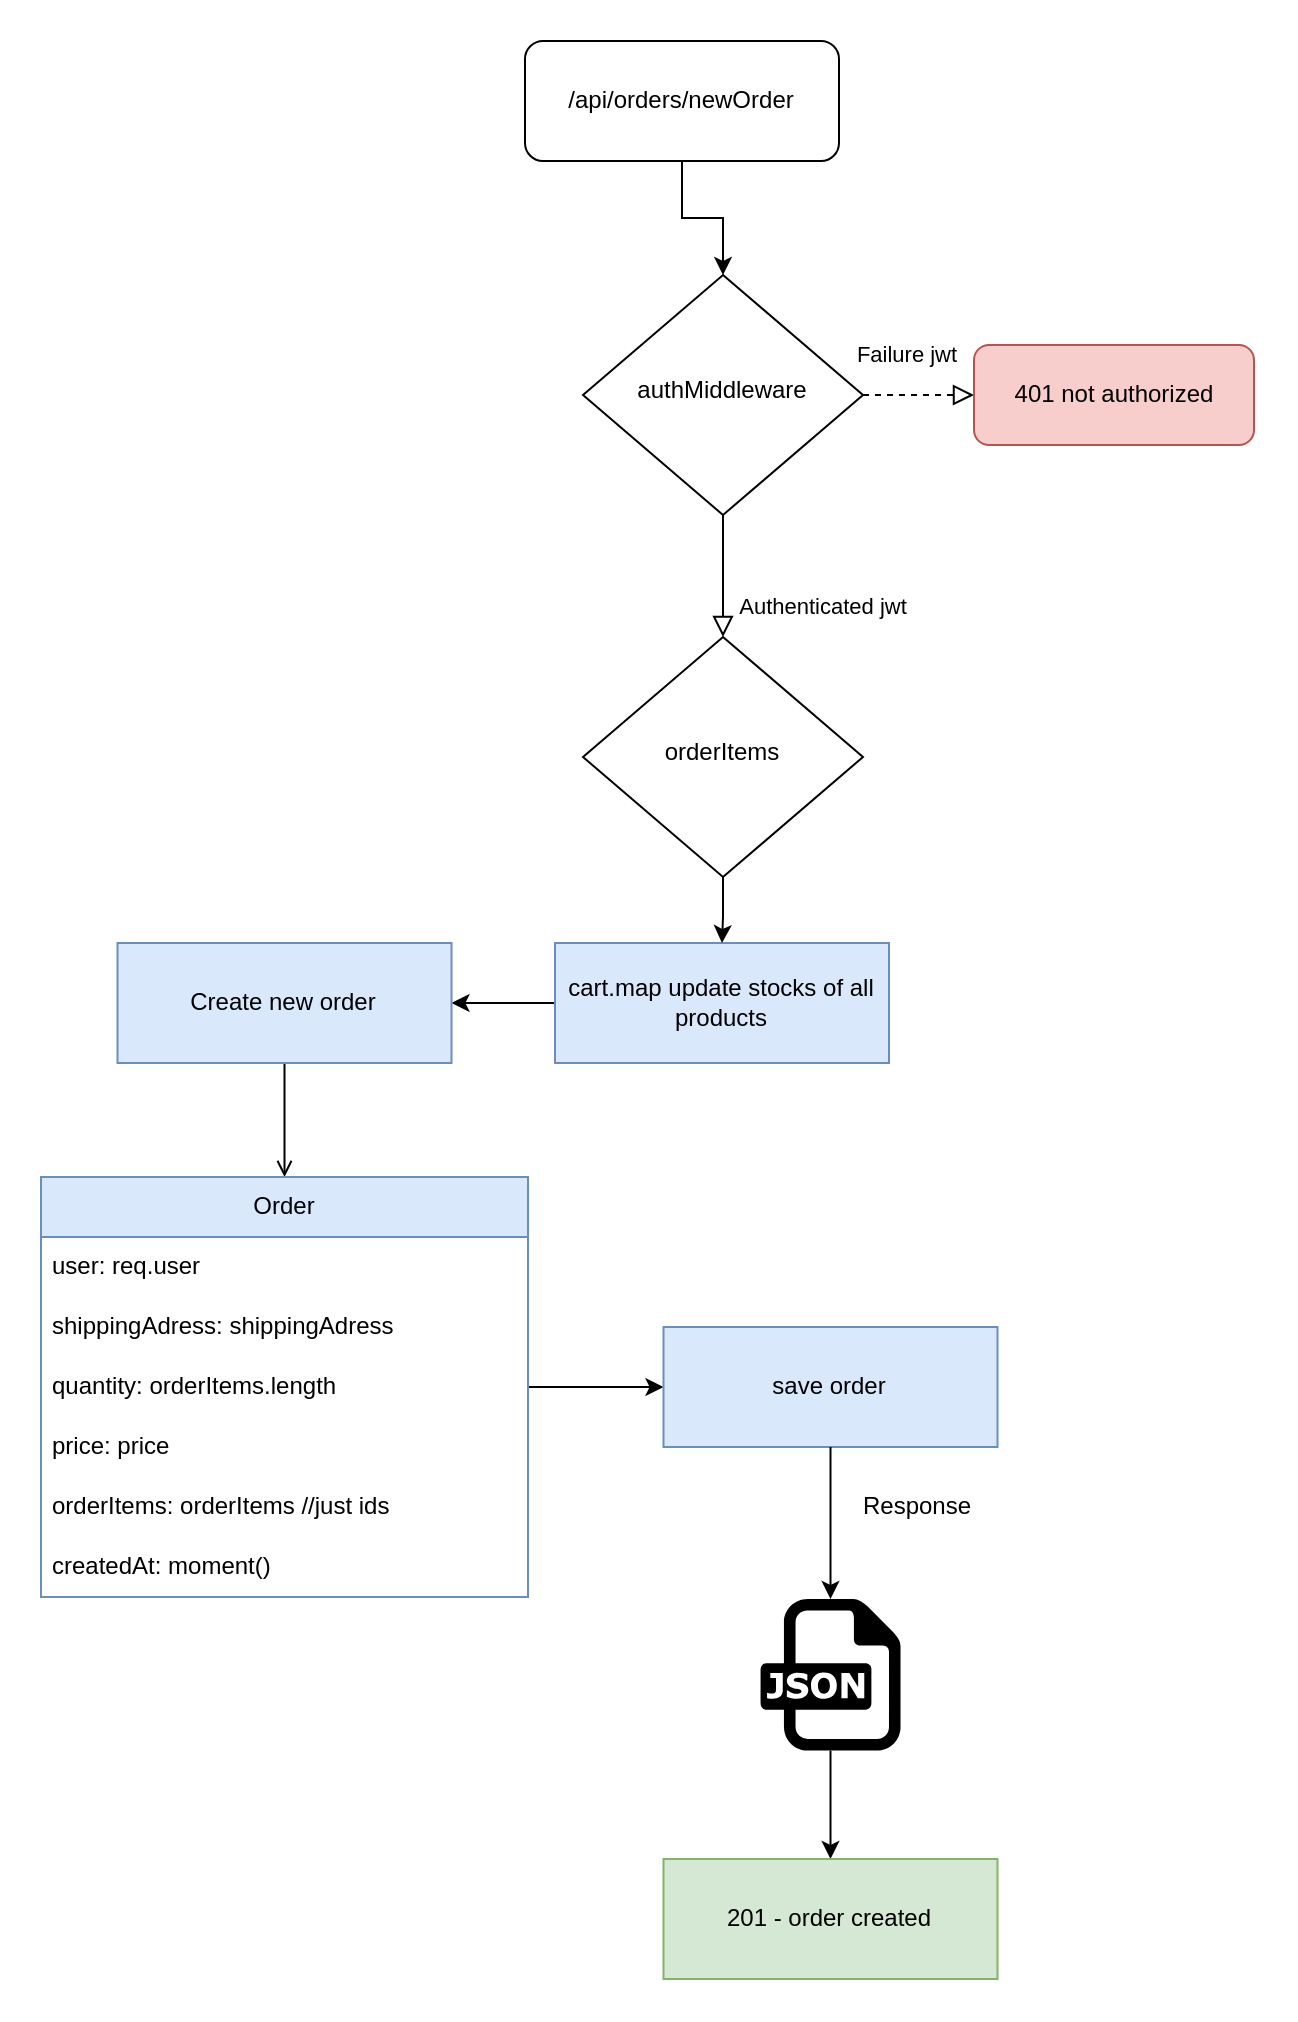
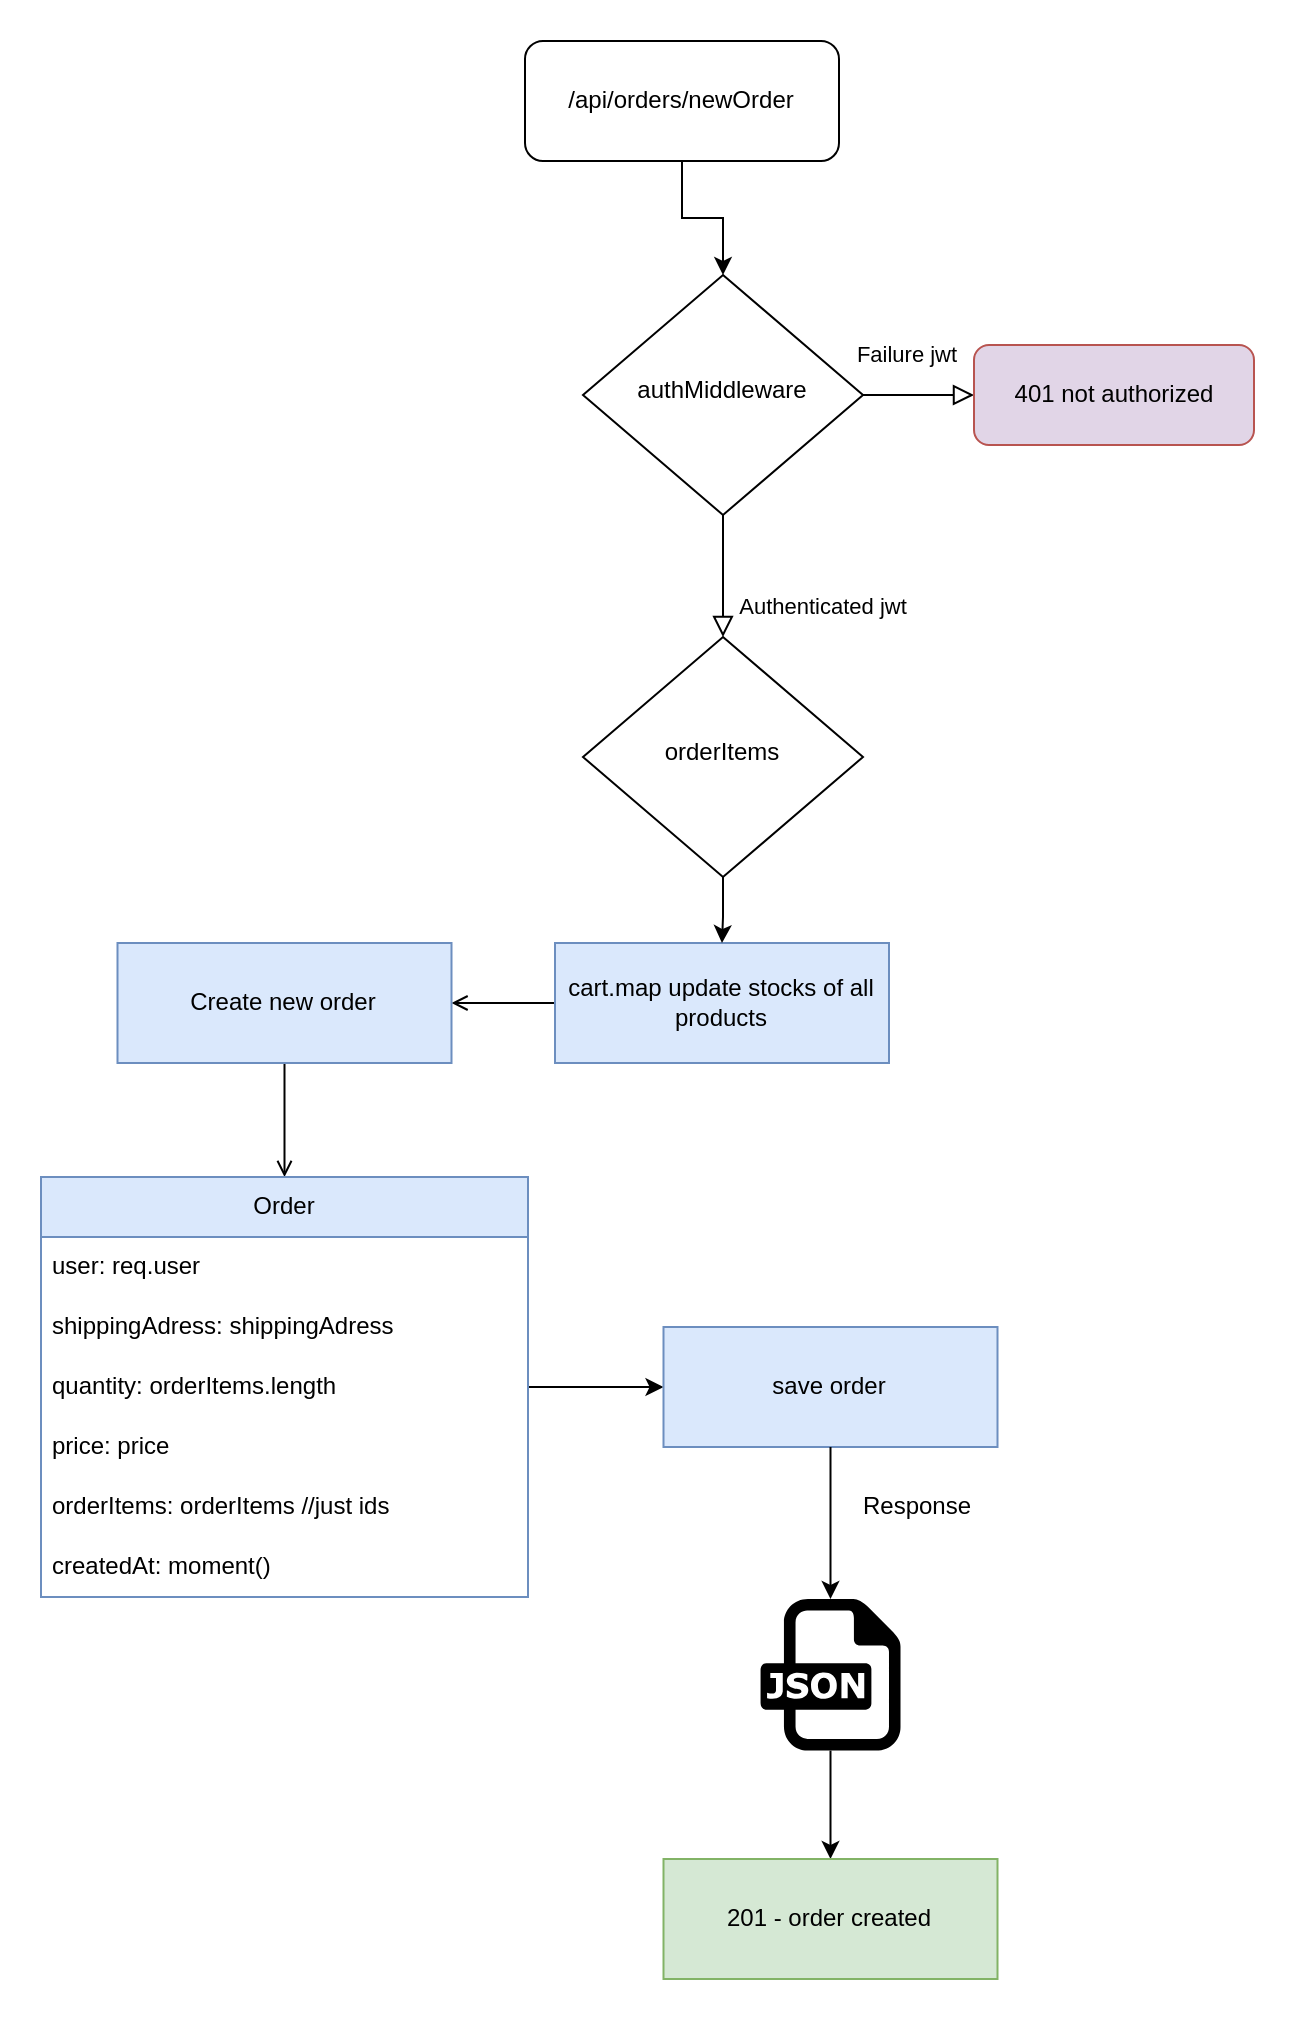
- <mxCell id="5" value="Failure jwt" style="edgeStyle=orthogonalEdgeStyle;rounded=0;html=1;jettySize=auto;orthogonalLoop=1;fontSize=11;endArrow=block;endFill=0;endSize=8;strokeWidth=1;shadow=0;labelBackgroundColor=none;dashed=1;" parent="1" source="6" target="7" edge="1"><mxGeometry x="-0.2" y="20" relative="1" as="geometry"><mxPoint as="offset" /></mxGeometry></mxCell>
+ <mxCell id="5" value="Failure jwt" style="edgeStyle=orthogonalEdgeStyle;rounded=0;html=1;jettySize=auto;orthogonalLoop=1;fontSize=11;endArrow=block;endFill=0;endSize=8;strokeWidth=1;shadow=0;labelBackgroundColor=none;" parent="1" source="6" target="7" edge="1"><mxGeometry x="-0.2" y="20" relative="1" as="geometry"><mxPoint as="offset" /></mxGeometry></mxCell>
- <mxCell id="7" value="401 not authorized" style="rounded=1;whiteSpace=wrap;html=1;fontSize=12;glass=0;strokeWidth=1;shadow=0;fillColor=#f8cecc;strokeColor=#b85450;" parent="1" vertex="1"><mxGeometry x="486.5" y="172" width="140" height="50" as="geometry" /></mxCell>
+ <mxCell id="7" value="401 not authorized" style="rounded=1;whiteSpace=wrap;html=1;fontSize=12;glass=0;strokeWidth=1;shadow=0;fillColor=#e1d5e7;strokeColor=#b85450;" parent="1" vertex="1"><mxGeometry x="486.5" y="172" width="140" height="50" as="geometry" /></mxCell>
- <mxCell id="8" value="" style="edgeStyle=orthogonalEdgeStyle;rounded=0;orthogonalLoop=1;jettySize=auto;html=1;" parent="1" source="22" target="10" edge="1"><mxGeometry relative="1" as="geometry"><mxPoint x="438.25" y="492" as="sourcePoint" /></mxGeometry></mxCell>
+ <mxCell id="8" value="" style="edgeStyle=orthogonalEdgeStyle;rounded=0;orthogonalLoop=1;jettySize=auto;html=1;endArrow=open;" parent="1" source="22" target="10" edge="1"><mxGeometry relative="1" as="geometry"><mxPoint x="438.25" y="492" as="sourcePoint" /></mxGeometry></mxCell>
